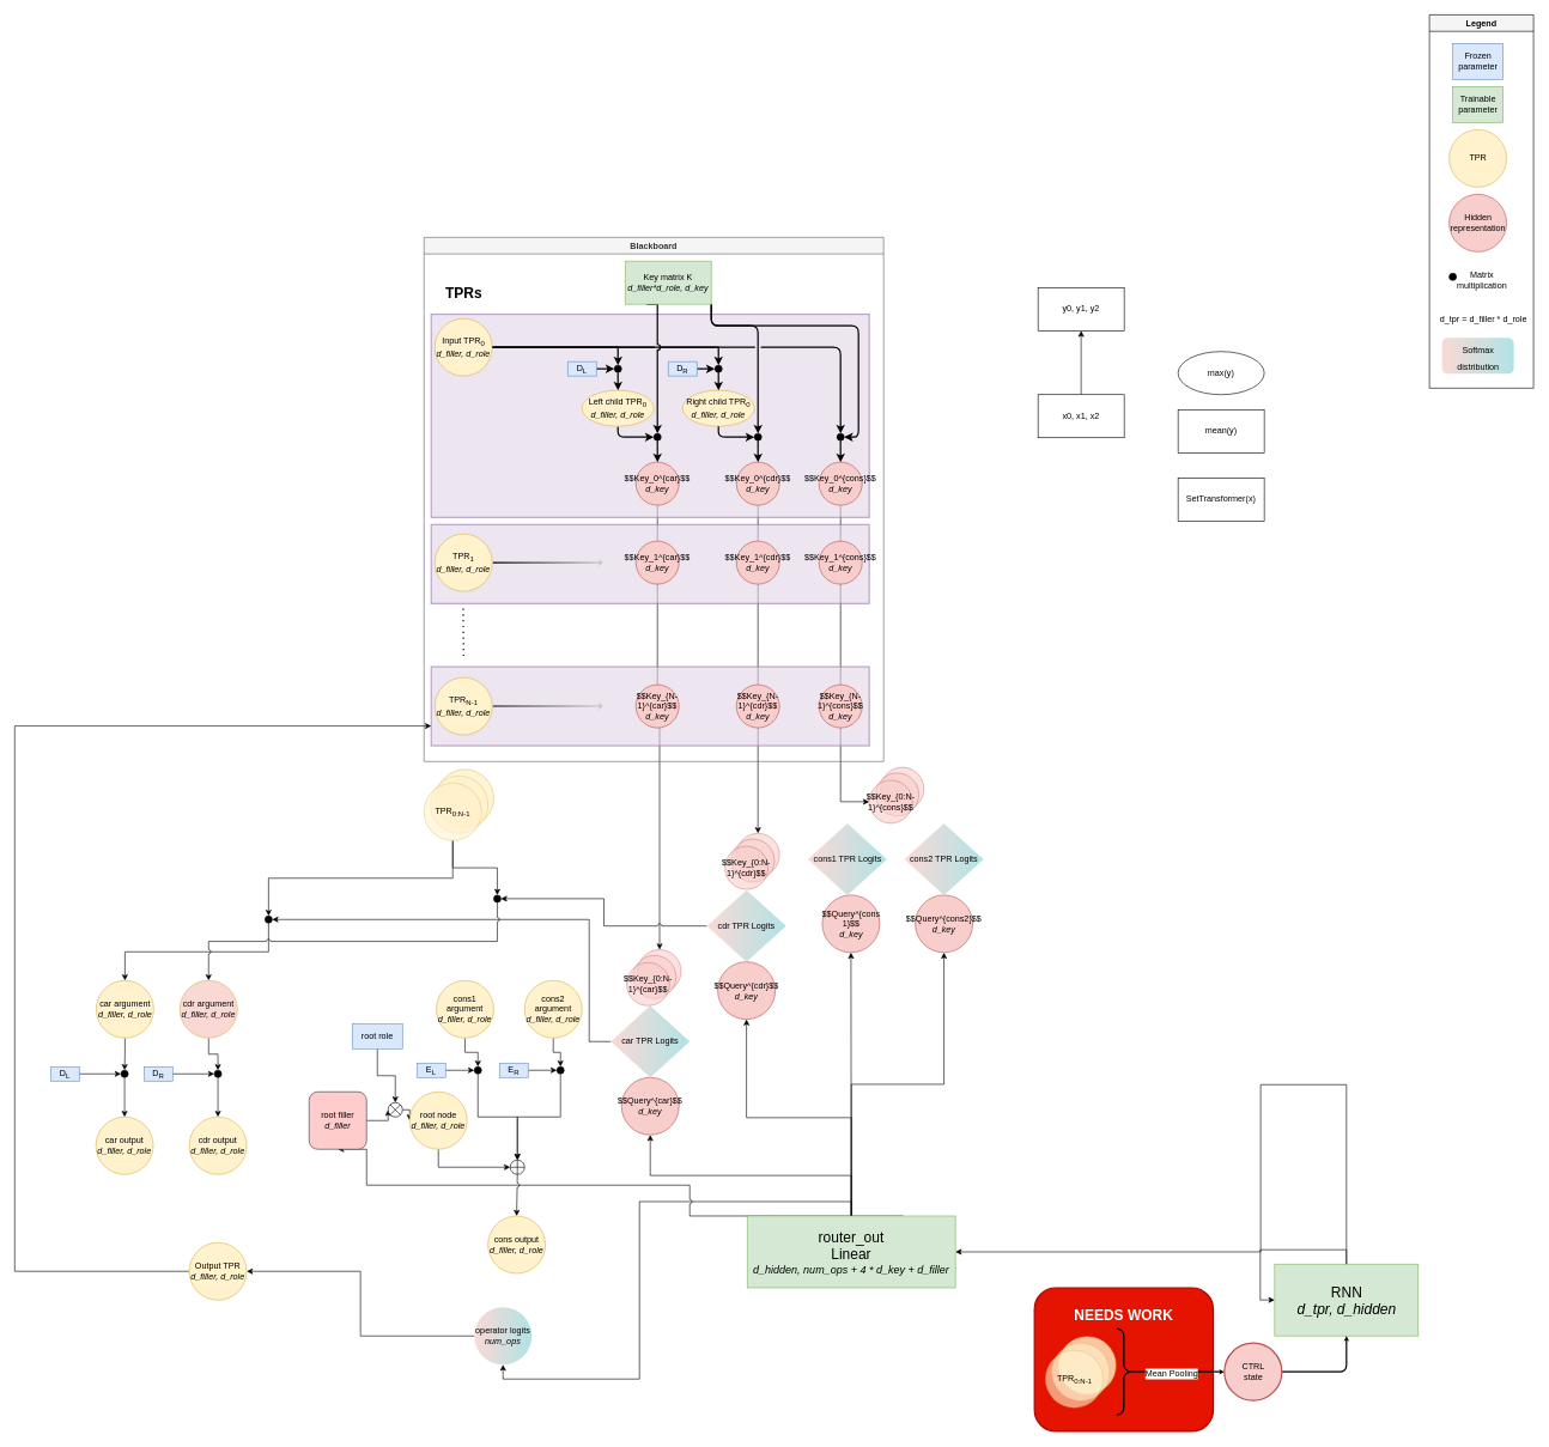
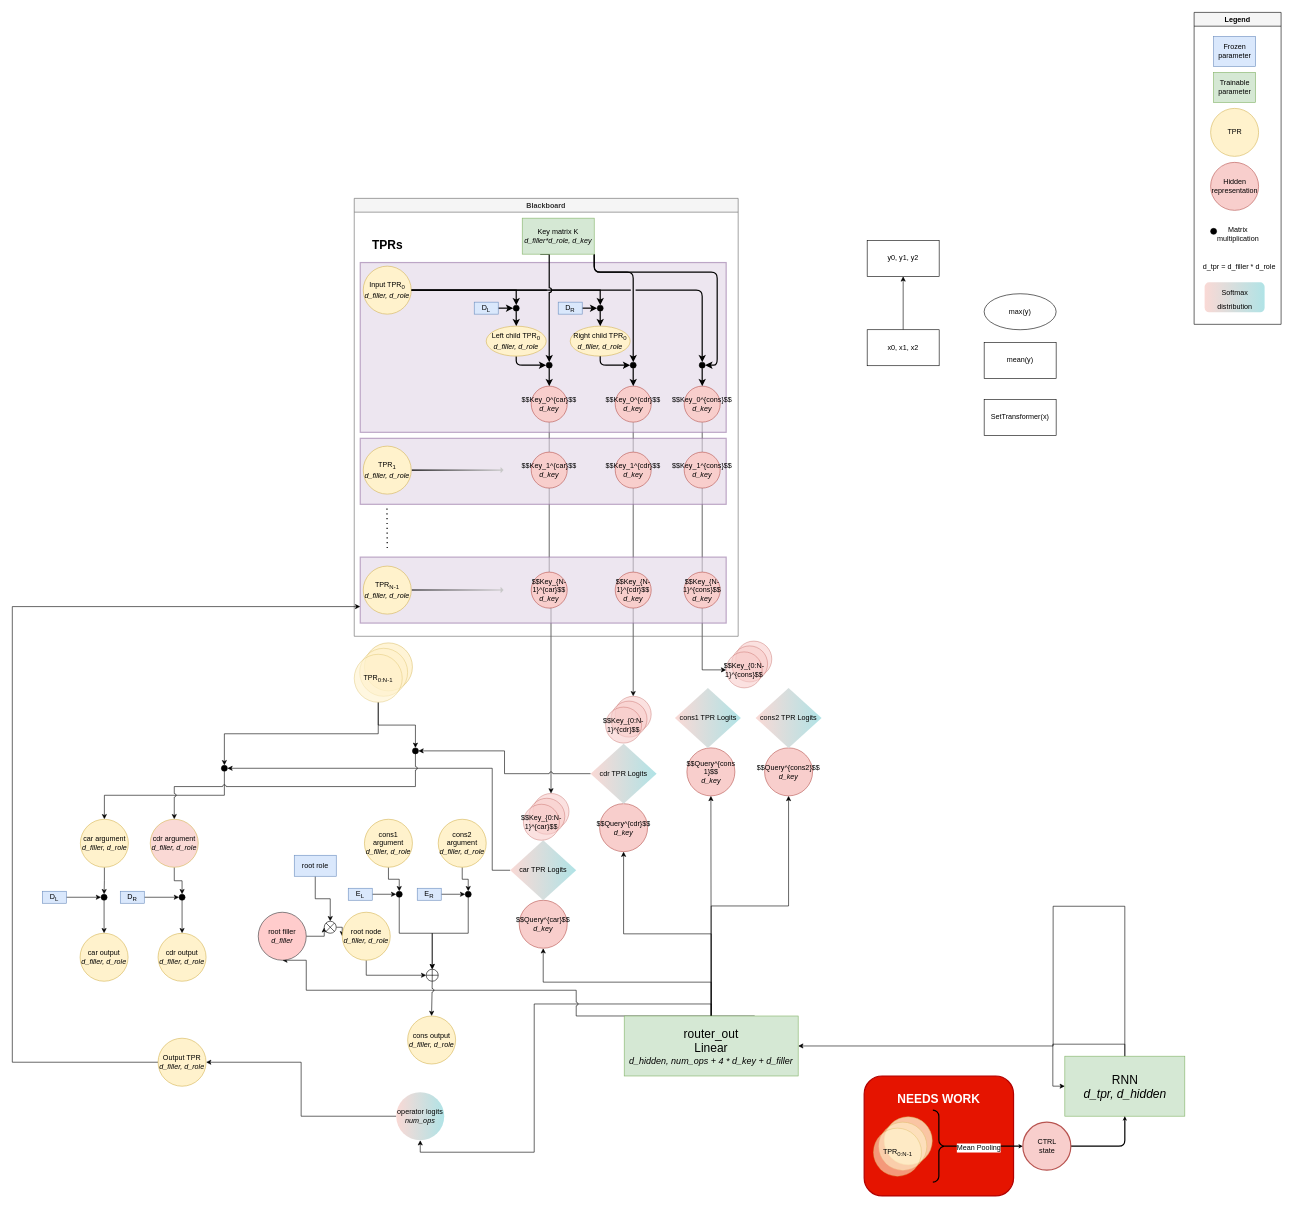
- <mxCell id="137" value="&lt;div&gt;root filler&lt;/div&gt;&lt;div&gt;&lt;i&gt;d_filler&lt;/i&gt;&lt;br&gt;&lt;/div&gt;" style="whiteSpace=wrap;html=1;fillColor=#ffcccc;strokeColor=#36393d;rounded=1;" parent="1" vertex="1"><mxGeometry x="430" y="1520" width="80" height="80" as="geometry" /></mxCell>
+ <mxCell id="137" value="&lt;div&gt;root filler&lt;/div&gt;&lt;div&gt;&lt;i&gt;d_filler&lt;/i&gt;&lt;br&gt;&lt;/div&gt;" style="ellipse;whiteSpace=wrap;html=1;fillColor=#ffcccc;strokeColor=#36393d;rounded=0;" parent="1" vertex="1"><mxGeometry x="430" y="1520" width="80" height="80" as="geometry" /></mxCell>
